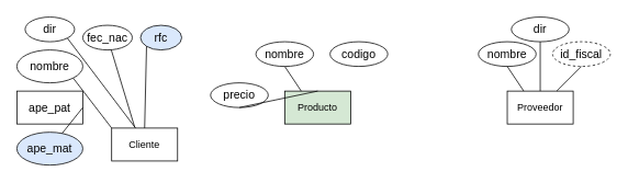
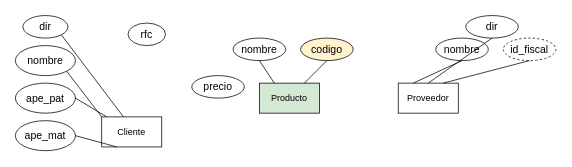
- <mxCell id="8" value="fec_nac" style="ellipse;whiteSpace=wrap;html=1;align=center;fontSize=14;" vertex="1" parent="1"><mxGeometry x="100" y="30" width="60" height="30" as="geometry" /></mxCell>
- <mxCell id="3" value="rfc" style="ellipse;whiteSpace=wrap;html=1;align=center;fontSize=14;fillColor=#dae8fc;" vertex="1" parent="1"><mxGeometry x="170" y="30" width="50" height="30" as="geometry" /></mxCell>
+ <mxCell id="3" value="rfc" style="ellipse;whiteSpace=wrap;html=1;align=center;fontSize=14;" vertex="1" parent="1"><mxGeometry x="170" y="30" width="50" height="30" as="geometry" /></mxCell>
- <mxCell id="17" value="codigo" style="ellipse;whiteSpace=wrap;html=1;align=center;fontSize=14;" vertex="1" parent="1"><mxGeometry x="400" y="50" width="70" height="30" as="geometry" /></mxCell>
+ <mxCell id="17" value="codigo" style="ellipse;whiteSpace=wrap;html=1;align=center;fontSize=14;fillColor=#fff2cc;" vertex="1" parent="1"><mxGeometry x="400" y="50" width="70" height="30" as="geometry" /></mxCell>
+ <mxCell id="19" value="" style="endArrow=none;html=1;rounded=0;entryX=0.5;entryY=1;entryDx=0;entryDy=0;exitX=0.75;exitY=0;exitDx=0;exitDy=0;" edge="1" parent="1" source="15" target="17"><mxGeometry relative="1" as="geometry"><mxPoint x="340" y="150" as="sourcePoint" /><mxPoint x="500" y="150" as="targetPoint" /></mxGeometry></mxCell>
- <mxCell id="11" value="" style="endArrow=none;html=1;rounded=0;fontSize=14;entryX=0.35;entryY=-0.025;entryDx=0;entryDy=0;entryPerimeter=0;" edge="1" parent="1" source="8" target="2"><mxGeometry relative="1" as="geometry"><mxPoint x="550" y="140" as="sourcePoint" /><mxPoint x="360" y="100" as="targetPoint" /></mxGeometry></mxCell>
- <mxCell id="10" value="" style="endArrow=none;html=1;rounded=0;fontSize=14;exitX=0;exitY=1;exitDx=0;exitDy=0;entryX=0.5;entryY=0;entryDx=0;entryDy=0;" edge="1" parent="1" source="3" target="2"><mxGeometry relative="1" as="geometry"><mxPoint x="550" y="140" as="sourcePoint" /><mxPoint x="360" y="100" as="targetPoint" /></mxGeometry></mxCell>
- <mxCell id="20" value="" style="endArrow=none;html=1;rounded=0;entryX=0.5;entryY=1;entryDx=0;entryDy=0;exitX=0.5;exitY=0;exitDx=0;exitDy=0;" edge="1" parent="1" source="15" target="18"><mxGeometry relative="1" as="geometry"><mxPoint x="340" y="150" as="sourcePoint" /><mxPoint x="500" y="150" as="targetPoint" /></mxGeometry></mxCell>
- <mxCell id="5" value="ape_pat" style="whiteSpace=wrap;html=1;align=center;fontSize=14;rounded=0;" vertex="1" parent="1"><mxGeometry x="20" y="110" width="80" height="40" as="geometry" /></mxCell>
+ <mxCell id="5" value="ape_pat" style="ellipse;whiteSpace=wrap;html=1;align=center;fontSize=14;" vertex="1" parent="1"><mxGeometry x="20" y="110" width="80" height="40" as="geometry" /></mxCell>
- <mxCell id="22" value="Proveedor" style="whiteSpace=wrap;html=1;align=center;" vertex="1" parent="1"><mxGeometry x="615" y="110" width="80" height="40" as="geometry" /></mxCell>
+ <mxCell id="22" value="Proveedor" style="whiteSpace=wrap;html=1;align=center;" vertex="1" parent="1"><mxGeometry x="530" y="110" width="80" height="40" as="geometry" /></mxCell>
- <mxCell id="14" value="" style="endArrow=none;html=1;rounded=0;fontSize=14;exitX=1;exitY=0.5;exitDx=0;exitDy=0;" edge="1" parent="1" source="5" target="6"><mxGeometry relative="1" as="geometry"><mxPoint x="550" y="140" as="sourcePoint" /><mxPoint x="340" y="120" as="targetPoint" /></mxGeometry></mxCell>
+ <mxCell id="14" value="" style="endArrow=none;html=1;rounded=0;fontSize=14;exitX=1;exitY=0.5;exitDx=0;exitDy=0;" edge="1" parent="1" source="5" target="2"><mxGeometry relative="1" as="geometry"><mxPoint x="550" y="140" as="sourcePoint" /><mxPoint x="340" y="120" as="targetPoint" /></mxGeometry></mxCell>
- <mxCell id="6" value="ape_mat" style="ellipse;whiteSpace=wrap;html=1;align=center;fontSize=14;fillColor=#dae8fc;" vertex="1" parent="1"><mxGeometry x="20" y="160" width="80" height="40" as="geometry" /></mxCell>
+ <mxCell id="6" value="ape_mat" style="ellipse;whiteSpace=wrap;html=1;align=center;fontSize=14;" vertex="1" parent="1"><mxGeometry x="20" y="160" width="80" height="40" as="geometry" /></mxCell>
+ <mxCell id="9" value="" style="endArrow=none;html=1;rounded=0;fontSize=14;exitX=1;exitY=0.5;exitDx=0;exitDy=0;entryX=0.25;entryY=1;entryDx=0;entryDy=0;" edge="1" parent="1" source="6" target="2"><mxGeometry relative="1" as="geometry"><mxPoint x="550" y="140" as="sourcePoint" /><mxPoint x="340" y="130" as="targetPoint" /></mxGeometry></mxCell>
